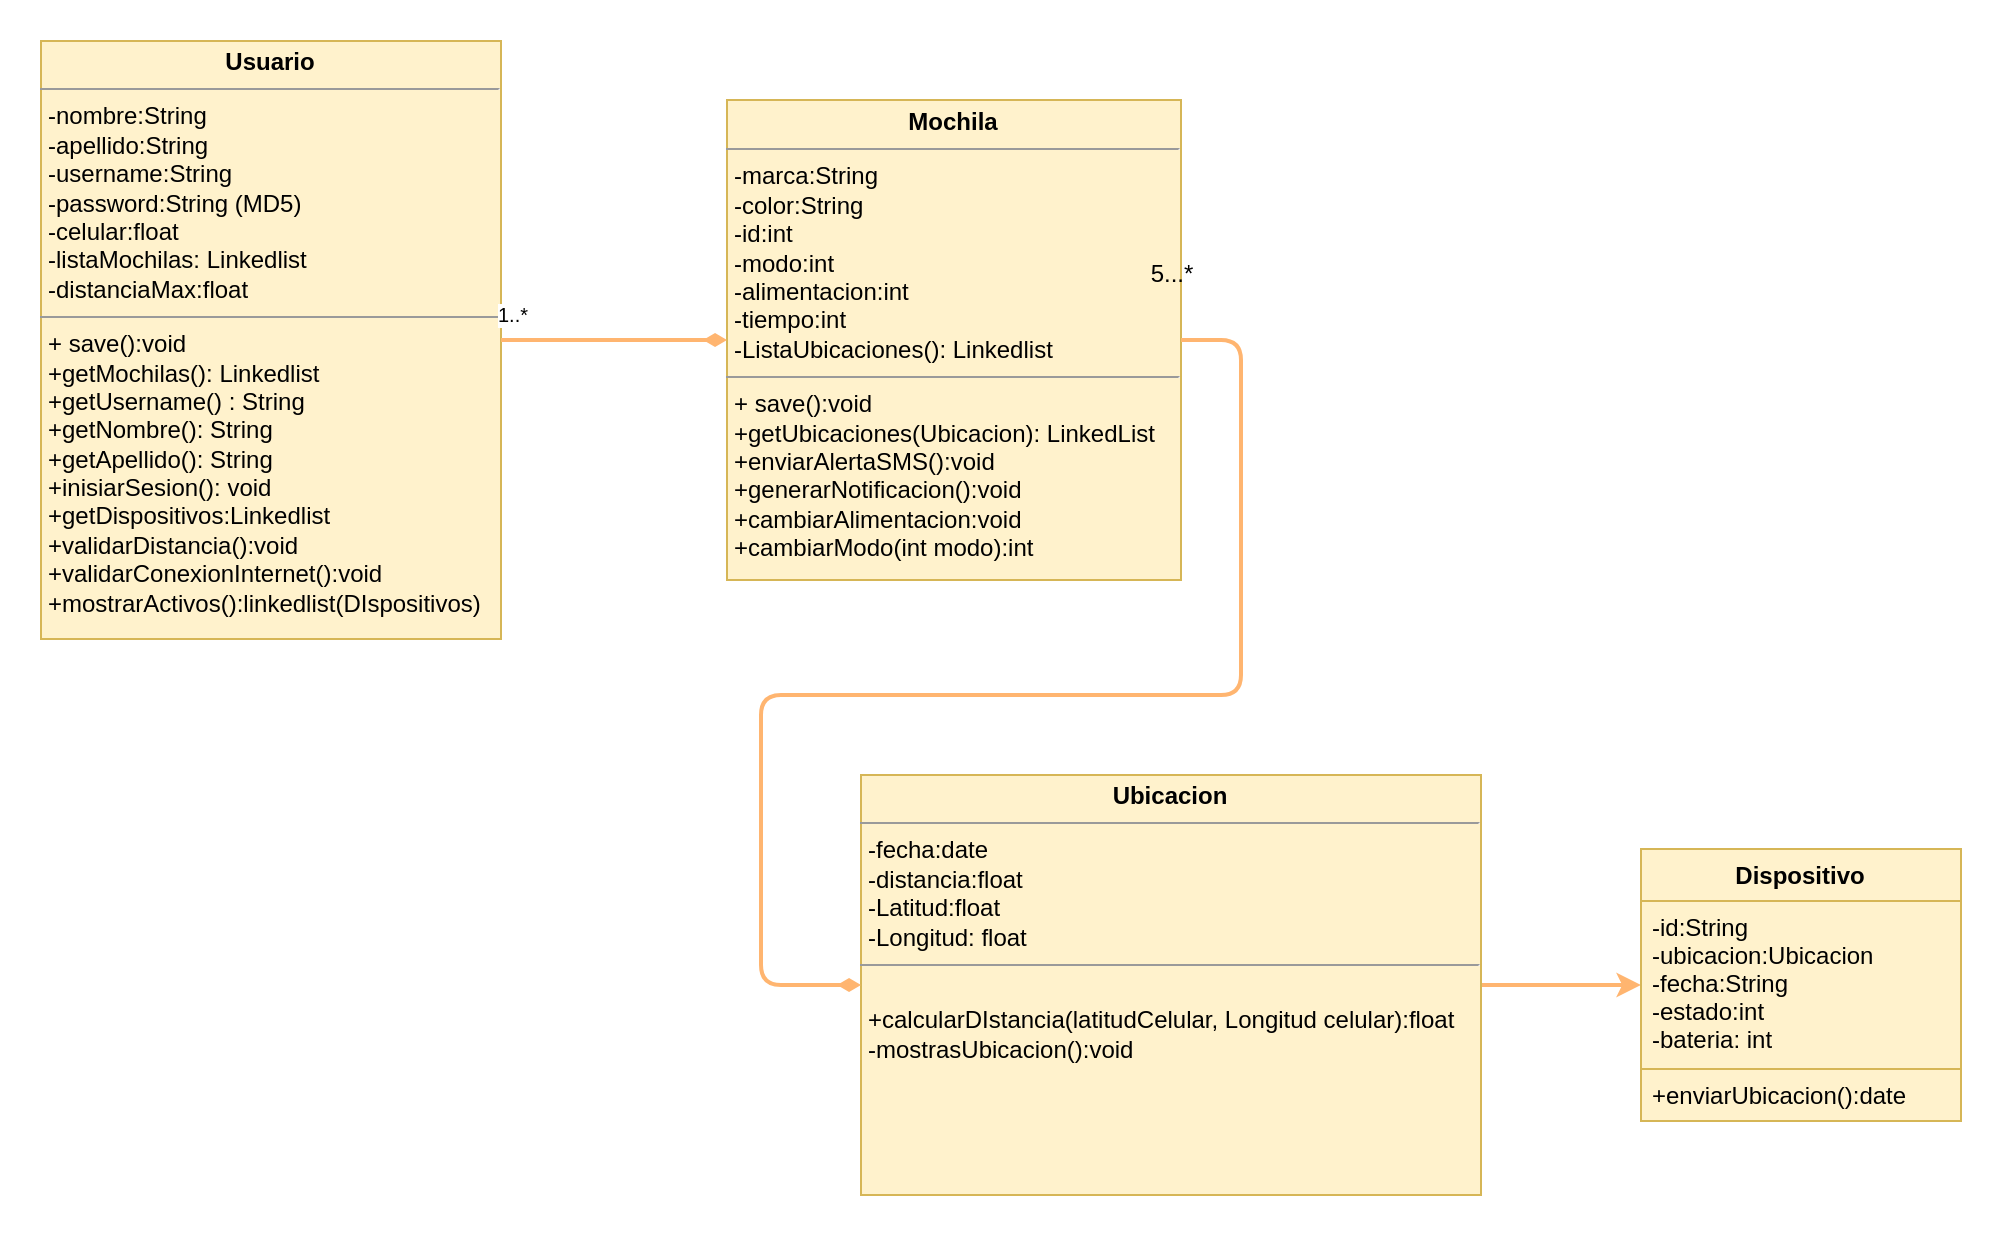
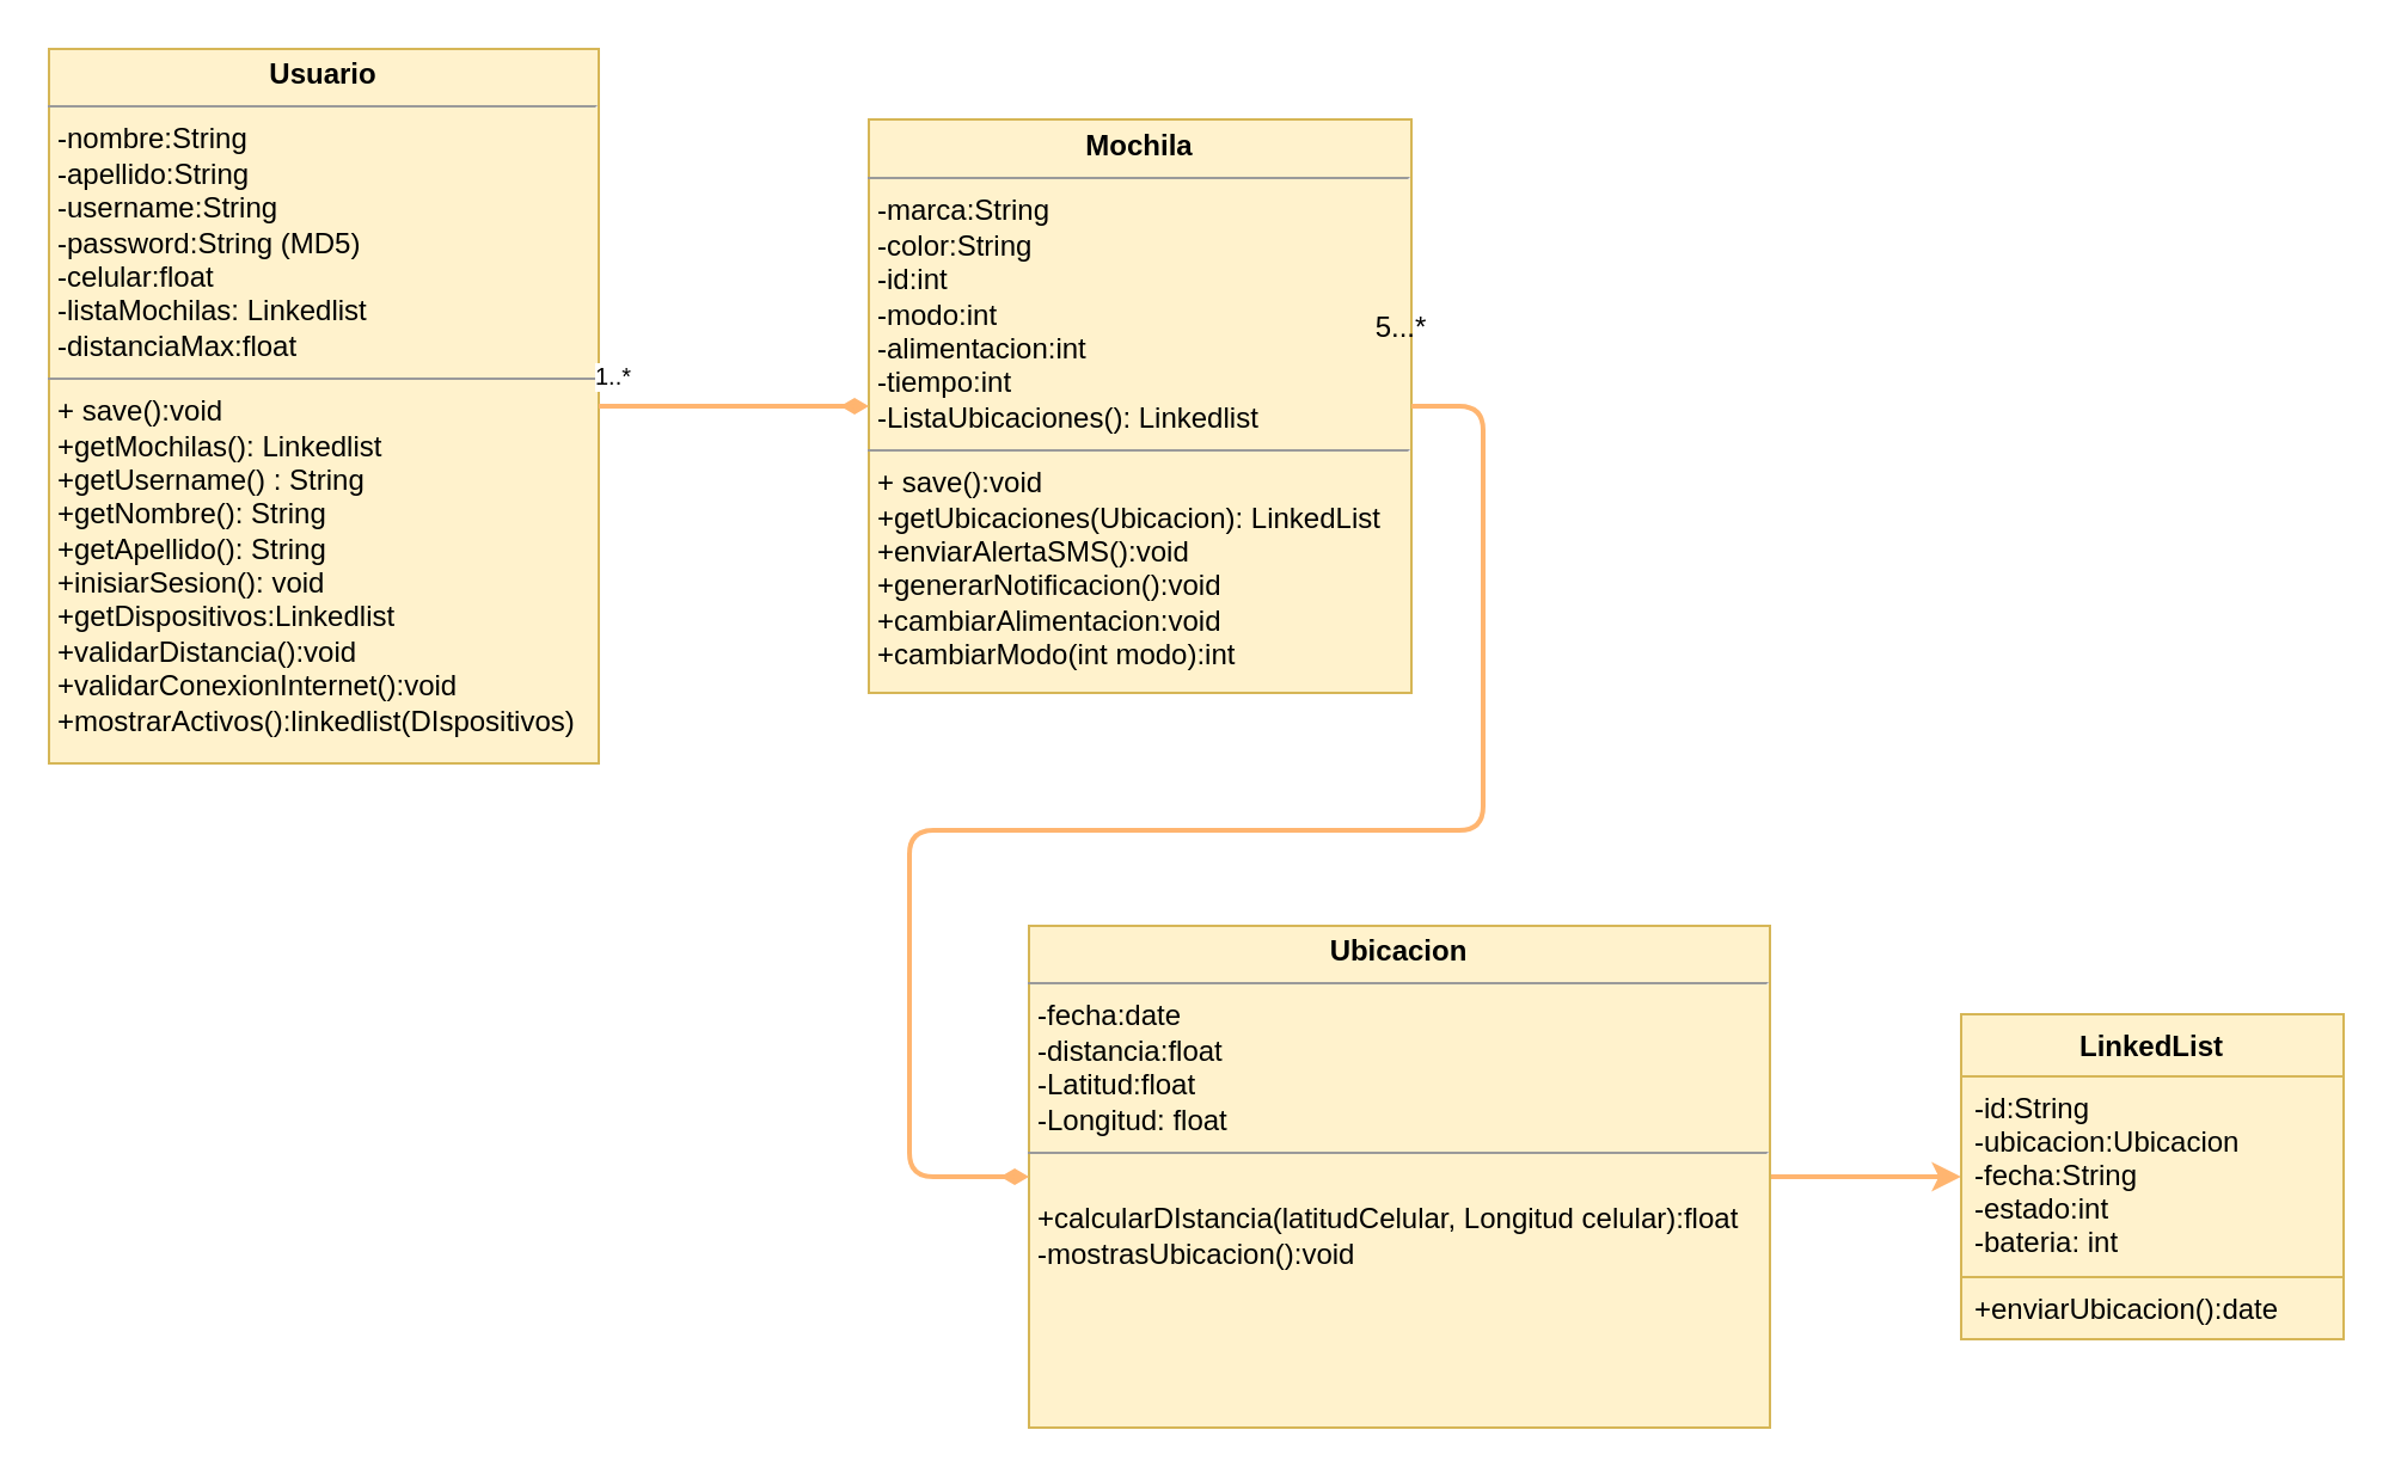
- <mxCell id="6" value="Dispositivo" style="swimlane;fontStyle=1;align=center;verticalAlign=top;childLayout=stackLayout;horizontal=1;startSize=26;horizontalStack=0;resizeParent=1;resizeParentMax=0;resizeLast=0;collapsible=1;marginBottom=0;fillColor=#fff2cc;strokeColor=#d6b656;" parent="1" vertex="1"><mxGeometry x="820" y="424" width="160" height="136" as="geometry" /></mxCell>
+ <mxCell id="6" value="LinkedList" style="swimlane;fontStyle=1;align=center;verticalAlign=top;childLayout=stackLayout;horizontal=1;startSize=26;horizontalStack=0;resizeParent=1;resizeParentMax=0;resizeLast=0;collapsible=1;marginBottom=0;fillColor=#fff2cc;strokeColor=#d6b656;" parent="1" vertex="1"><mxGeometry x="820" y="424" width="160" height="136" as="geometry" /></mxCell>
